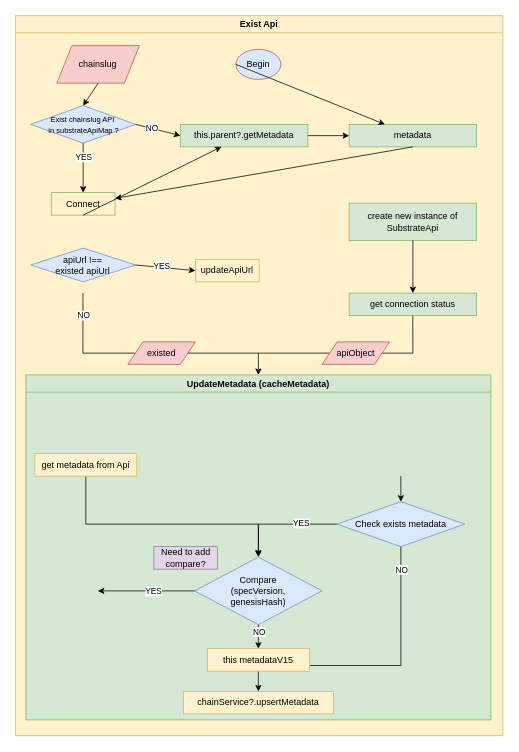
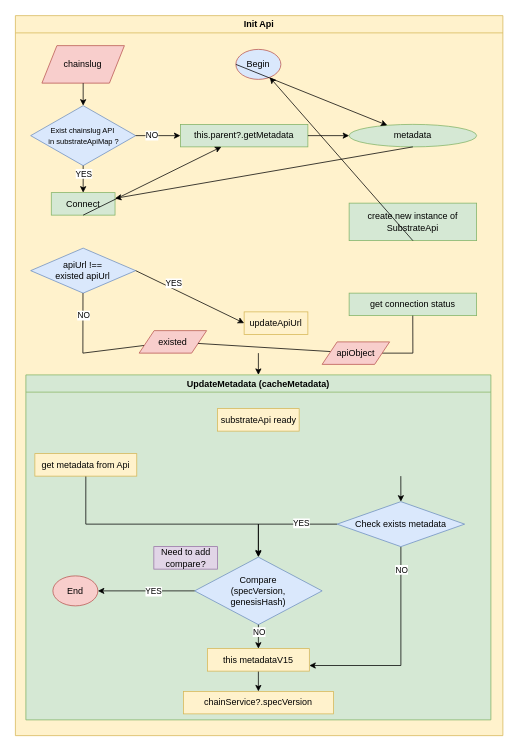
- <mxCell id="2" value="Exist Api" style="swimlane;whiteSpace=wrap;html=1;fillColor=#fff2cc;strokeColor=#d6b656;swimlaneFillColor=#FFF2CC;" vertex="1" parent="1"><mxGeometry x="20" y="20" width="650" height="960" as="geometry" /></mxCell>
+ <mxCell id="2" value="Init Api" style="swimlane;whiteSpace=wrap;html=1;fillColor=#fff2cc;strokeColor=#d6b656;swimlaneFillColor=#FFF2CC;" vertex="1" parent="1"><mxGeometry x="20" y="20" width="650" height="960" as="geometry" /></mxCell>
- <mxCell id="3" value="chainslug" style="shape=parallelogram;perimeter=parallelogramPerimeter;whiteSpace=wrap;html=1;fixedSize=1;fillColor=#f8cecc;strokeColor=#b85450;" vertex="1" parent="2"><mxGeometry x="55.38" y="40" width="110" height="50" as="geometry" /></mxCell>
+ <mxCell id="3" value="chainslug" style="shape=parallelogram;perimeter=parallelogramPerimeter;whiteSpace=wrap;html=1;fixedSize=1;fillColor=#f8cecc;strokeColor=#b85450;" vertex="1" parent="2"><mxGeometry x="35.38" y="40" width="110" height="50" as="geometry" /></mxCell>
- <mxCell id="4" value="&lt;font style=&quot;font-size: 10px;&quot;&gt;Exist chainslug API&lt;br&gt;&amp;nbsp;in substrateApiMap ?&lt;/font&gt;" style="rhombus;whiteSpace=wrap;html=1;fillColor=#dae8fc;strokeColor=#6c8ebf;" vertex="1" parent="2"><mxGeometry x="20.38" y="120" width="140" height="50" as="geometry" /></mxCell>
+ <mxCell id="4" value="&lt;font style=&quot;font-size: 10px;&quot;&gt;Exist chainslug API&lt;br&gt;&amp;nbsp;in substrateApiMap ?&lt;/font&gt;" style="rhombus;whiteSpace=wrap;html=1;fillColor=#dae8fc;strokeColor=#6c8ebf;" vertex="1" parent="2"><mxGeometry x="20.38" y="120" width="140" height="80" as="geometry" /></mxCell>
- <mxCell id="12" value="metadata" style="rounded=0;whiteSpace=wrap;html=1;fillColor=#d5e8d4;strokeColor=#82b366;" vertex="1" parent="2"><mxGeometry x="445" y="145" width="170" height="30" as="geometry" /></mxCell>
+ <mxCell id="12" value="metadata" style="ellipse;whiteSpace=wrap;html=1;fillColor=#d5e8d4;strokeColor=#82b366;" vertex="1" parent="2"><mxGeometry x="445" y="145" width="170" height="30" as="geometry" /></mxCell>
- <mxCell id="6" value="Connect" style="rounded=0;whiteSpace=wrap;html=1;fillColor=#fff2cc;strokeColor=#82b366;" vertex="1" parent="2"><mxGeometry x="47.88" y="236" width="85" height="30" as="geometry" /></mxCell>
+ <mxCell id="6" value="Connect" style="rounded=0;whiteSpace=wrap;html=1;fillColor=#d5e8d4;strokeColor=#82b366;" vertex="1" parent="2"><mxGeometry x="47.88" y="236" width="85" height="30" as="geometry" /></mxCell>
- <mxCell id="9" value="apiUrl !== &lt;br&gt;existed apiUrl" style="rhombus;whiteSpace=wrap;html=1;fillColor=#dae8fc;strokeColor=#6c8ebf;" vertex="1" parent="2"><mxGeometry x="20.38" y="310" width="140" height="45" as="geometry" /></mxCell>
+ <mxCell id="9" value="apiUrl !== &lt;br&gt;existed apiUrl" style="rhombus;whiteSpace=wrap;html=1;fillColor=#dae8fc;strokeColor=#6c8ebf;" vertex="1" parent="2"><mxGeometry x="20.38" y="310" width="140" height="60" as="geometry" /></mxCell>
- <mxCell id="10" value="updateApiUrl" style="rounded=0;whiteSpace=wrap;html=1;fillColor=#fff2cc;strokeColor=#d6b656;" vertex="1" parent="2"><mxGeometry x="240" y="325" width="85" height="30" as="geometry" /></mxCell>
+ <mxCell id="10" value="updateApiUrl" style="rounded=0;whiteSpace=wrap;html=1;fillColor=#fff2cc;strokeColor=#d6b656;" vertex="1" parent="2"><mxGeometry x="305" y="395" width="85" height="30" as="geometry" /></mxCell>
- <mxCell id="20" value="" style="endArrow=classic;html=1;rounded=0;exitX=0.5;exitY=1;exitDx=0;exitDy=0;entryX=0.5;entryY=0;entryDx=0;entryDy=0;" edge="1" parent="2" source="13" target="14"><mxGeometry width="50" height="50" relative="1" as="geometry"><mxPoint x="180" y="250" as="sourcePoint" /><mxPoint x="230" y="200" as="targetPoint" /></mxGeometry></mxCell>
+ <mxCell id="20" value="" style="endArrow=classic;html=1;rounded=0;exitX=0.5;exitY=1;exitDx=0;exitDy=0;" edge="1" parent="2" source="13" target="52"><mxGeometry width="50" height="50" relative="1" as="geometry"><mxPoint x="180" y="250" as="sourcePoint" /><mxPoint x="230" y="200" as="targetPoint" /></mxGeometry></mxCell>
- <mxCell id="49" value="existed" style="shape=parallelogram;perimeter=parallelogramPerimeter;whiteSpace=wrap;html=1;fixedSize=1;fillColor=#f8cecc;strokeColor=#b85450;" vertex="1" parent="2"><mxGeometry x="150" y="435" width="90" height="30" as="geometry" /></mxCell>
+ <mxCell id="49" value="existed" style="shape=parallelogram;perimeter=parallelogramPerimeter;whiteSpace=wrap;html=1;fixedSize=1;fillColor=#f8cecc;strokeColor=#b85450;" vertex="1" parent="2"><mxGeometry x="165" y="420" width="90" height="30" as="geometry" /></mxCell>
+ <mxCell id="26" value="substrateApi ready" style="rounded=0;whiteSpace=wrap;html=1;fillColor=#fff2cc;strokeColor=#d6b656;" vertex="1" parent="25"><mxGeometry x="255.63" y="45" width="108.75" height="30" as="geometry" /></mxCell>
+ <mxCell id="36" value="End" style="ellipse;whiteSpace=wrap;html=1;fillColor=#f8cecc;strokeColor=#b85450;" vertex="1" parent="25"><mxGeometry x="36" y="268" width="60" height="40" as="geometry" /></mxCell>
- <mxCell id="32" style="edgeStyle=orthogonalEdgeStyle;rounded=0;orthogonalLoop=1;jettySize=auto;html=1;entryX=1;entryY=0.75;entryDx=0;entryDy=0;endArrow=none;" edge="1" parent="25" source="34" target="40"><mxGeometry relative="1" as="geometry"><Array as="points"><mxPoint x="500" y="387" /></Array></mxGeometry></mxCell>
+ <mxCell id="32" style="edgeStyle=orthogonalEdgeStyle;rounded=0;orthogonalLoop=1;jettySize=auto;html=1;entryX=1;entryY=0.75;entryDx=0;entryDy=0;" edge="1" parent="25" source="34" target="40"><mxGeometry relative="1" as="geometry"><Array as="points"><mxPoint x="500" y="387" /></Array></mxGeometry></mxCell>
- <mxCell id="41" value="chainService?.upsertMetadata" style="rounded=0;whiteSpace=wrap;html=1;fillColor=#fff2cc;strokeColor=#d6b656;" vertex="1" parent="25"><mxGeometry x="210" y="422" width="200" height="30" as="geometry" /></mxCell>
+ <mxCell id="41" value="chainService?.specVersion" style="rounded=0;whiteSpace=wrap;html=1;fillColor=#fff2cc;strokeColor=#d6b656;" vertex="1" parent="25"><mxGeometry x="210" y="422" width="200" height="30" as="geometry" /></mxCell>
